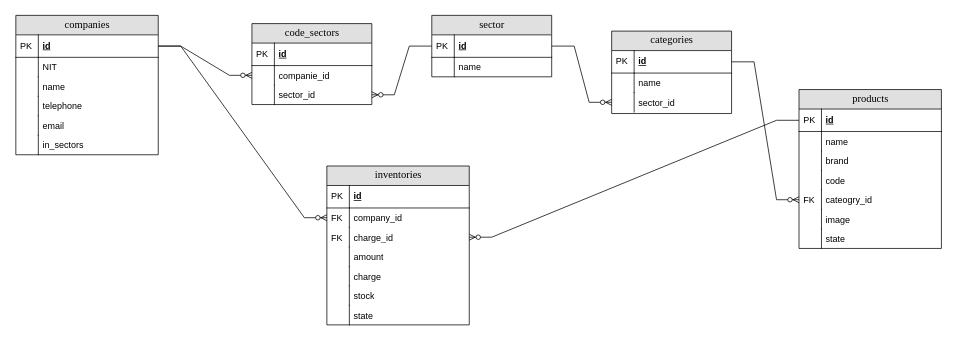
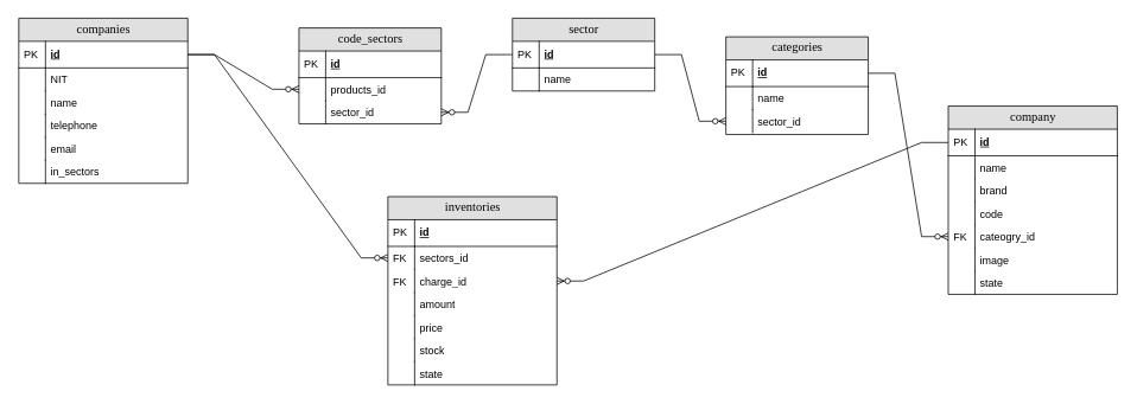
- <mxCell id="53" value="companie_id" style="shape=partialRectangle;top=0;left=0;right=0;bottom=0;html=1;align=left;verticalAlign=top;fillColor=none;spacingLeft=34;spacingRight=4;whiteSpace=wrap;overflow=hidden;rotatable=0;points=[[0,0.5],[1,0.5]];portConstraint=eastwest;dropTarget=0;" parent="50" vertex="1"><mxGeometry y="56" width="160" height="26" as="geometry" /></mxCell>
+ <mxCell id="53" value="products_id" style="shape=partialRectangle;top=0;left=0;right=0;bottom=0;html=1;align=left;verticalAlign=top;fillColor=none;spacingLeft=34;spacingRight=4;whiteSpace=wrap;overflow=hidden;rotatable=0;points=[[0,0.5],[1,0.5]];portConstraint=eastwest;dropTarget=0;" parent="50" vertex="1"><mxGeometry y="56" width="160" height="26" as="geometry" /></mxCell>
- <mxCell id="15" value="products" style="swimlane;html=1;fontStyle=0;childLayout=stackLayout;horizontal=1;startSize=26;fillColor=#e0e0e0;horizontalStack=0;resizeParent=1;resizeLast=0;collapsible=1;marginBottom=0;swimlaneFillColor=#ffffff;align=center;rounded=0;shadow=0;comic=0;labelBackgroundColor=none;strokeWidth=1;fontFamily=Verdana;fontSize=14" parent="1" vertex="1"><mxGeometry x="1065" y="119" width="190" height="212" as="geometry" /></mxCell>
+ <mxCell id="15" value="company" style="swimlane;html=1;fontStyle=0;childLayout=stackLayout;horizontal=1;startSize=26;fillColor=#e0e0e0;horizontalStack=0;resizeParent=1;resizeLast=0;collapsible=1;marginBottom=0;swimlaneFillColor=#ffffff;align=center;rounded=0;shadow=0;comic=0;labelBackgroundColor=none;strokeWidth=1;fontFamily=Verdana;fontSize=14" parent="1" vertex="1"><mxGeometry x="1065" y="119" width="190" height="212" as="geometry" /></mxCell>
- <mxCell id="33" value="company_id" style="shape=partialRectangle;top=0;left=0;right=0;bottom=0;html=1;align=left;verticalAlign=top;fillColor=none;spacingLeft=34;spacingRight=4;whiteSpace=wrap;overflow=hidden;rotatable=0;points=[[0,0.5],[1,0.5]];portConstraint=eastwest;dropTarget=0;" parent="30" vertex="1"><mxGeometry y="56" width="190" height="26" as="geometry" /></mxCell>
+ <mxCell id="33" value="sectors_id" style="shape=partialRectangle;top=0;left=0;right=0;bottom=0;html=1;align=left;verticalAlign=top;fillColor=none;spacingLeft=34;spacingRight=4;whiteSpace=wrap;overflow=hidden;rotatable=0;points=[[0,0.5],[1,0.5]];portConstraint=eastwest;dropTarget=0;" parent="30" vertex="1"><mxGeometry y="56" width="190" height="26" as="geometry" /></mxCell>
- <mxCell id="39" value="charge" style="shape=partialRectangle;top=0;left=0;right=0;bottom=0;html=1;align=left;verticalAlign=top;fillColor=none;spacingLeft=34;spacingRight=4;whiteSpace=wrap;overflow=hidden;rotatable=0;points=[[0,0.5],[1,0.5]];portConstraint=eastwest;dropTarget=0;" parent="30" vertex="1"><mxGeometry y="134" width="190" height="26" as="geometry" /></mxCell>
+ <mxCell id="39" value="price" style="shape=partialRectangle;top=0;left=0;right=0;bottom=0;html=1;align=left;verticalAlign=top;fillColor=none;spacingLeft=34;spacingRight=4;whiteSpace=wrap;overflow=hidden;rotatable=0;points=[[0,0.5],[1,0.5]];portConstraint=eastwest;dropTarget=0;" parent="30" vertex="1"><mxGeometry y="134" width="190" height="26" as="geometry" /></mxCell>
